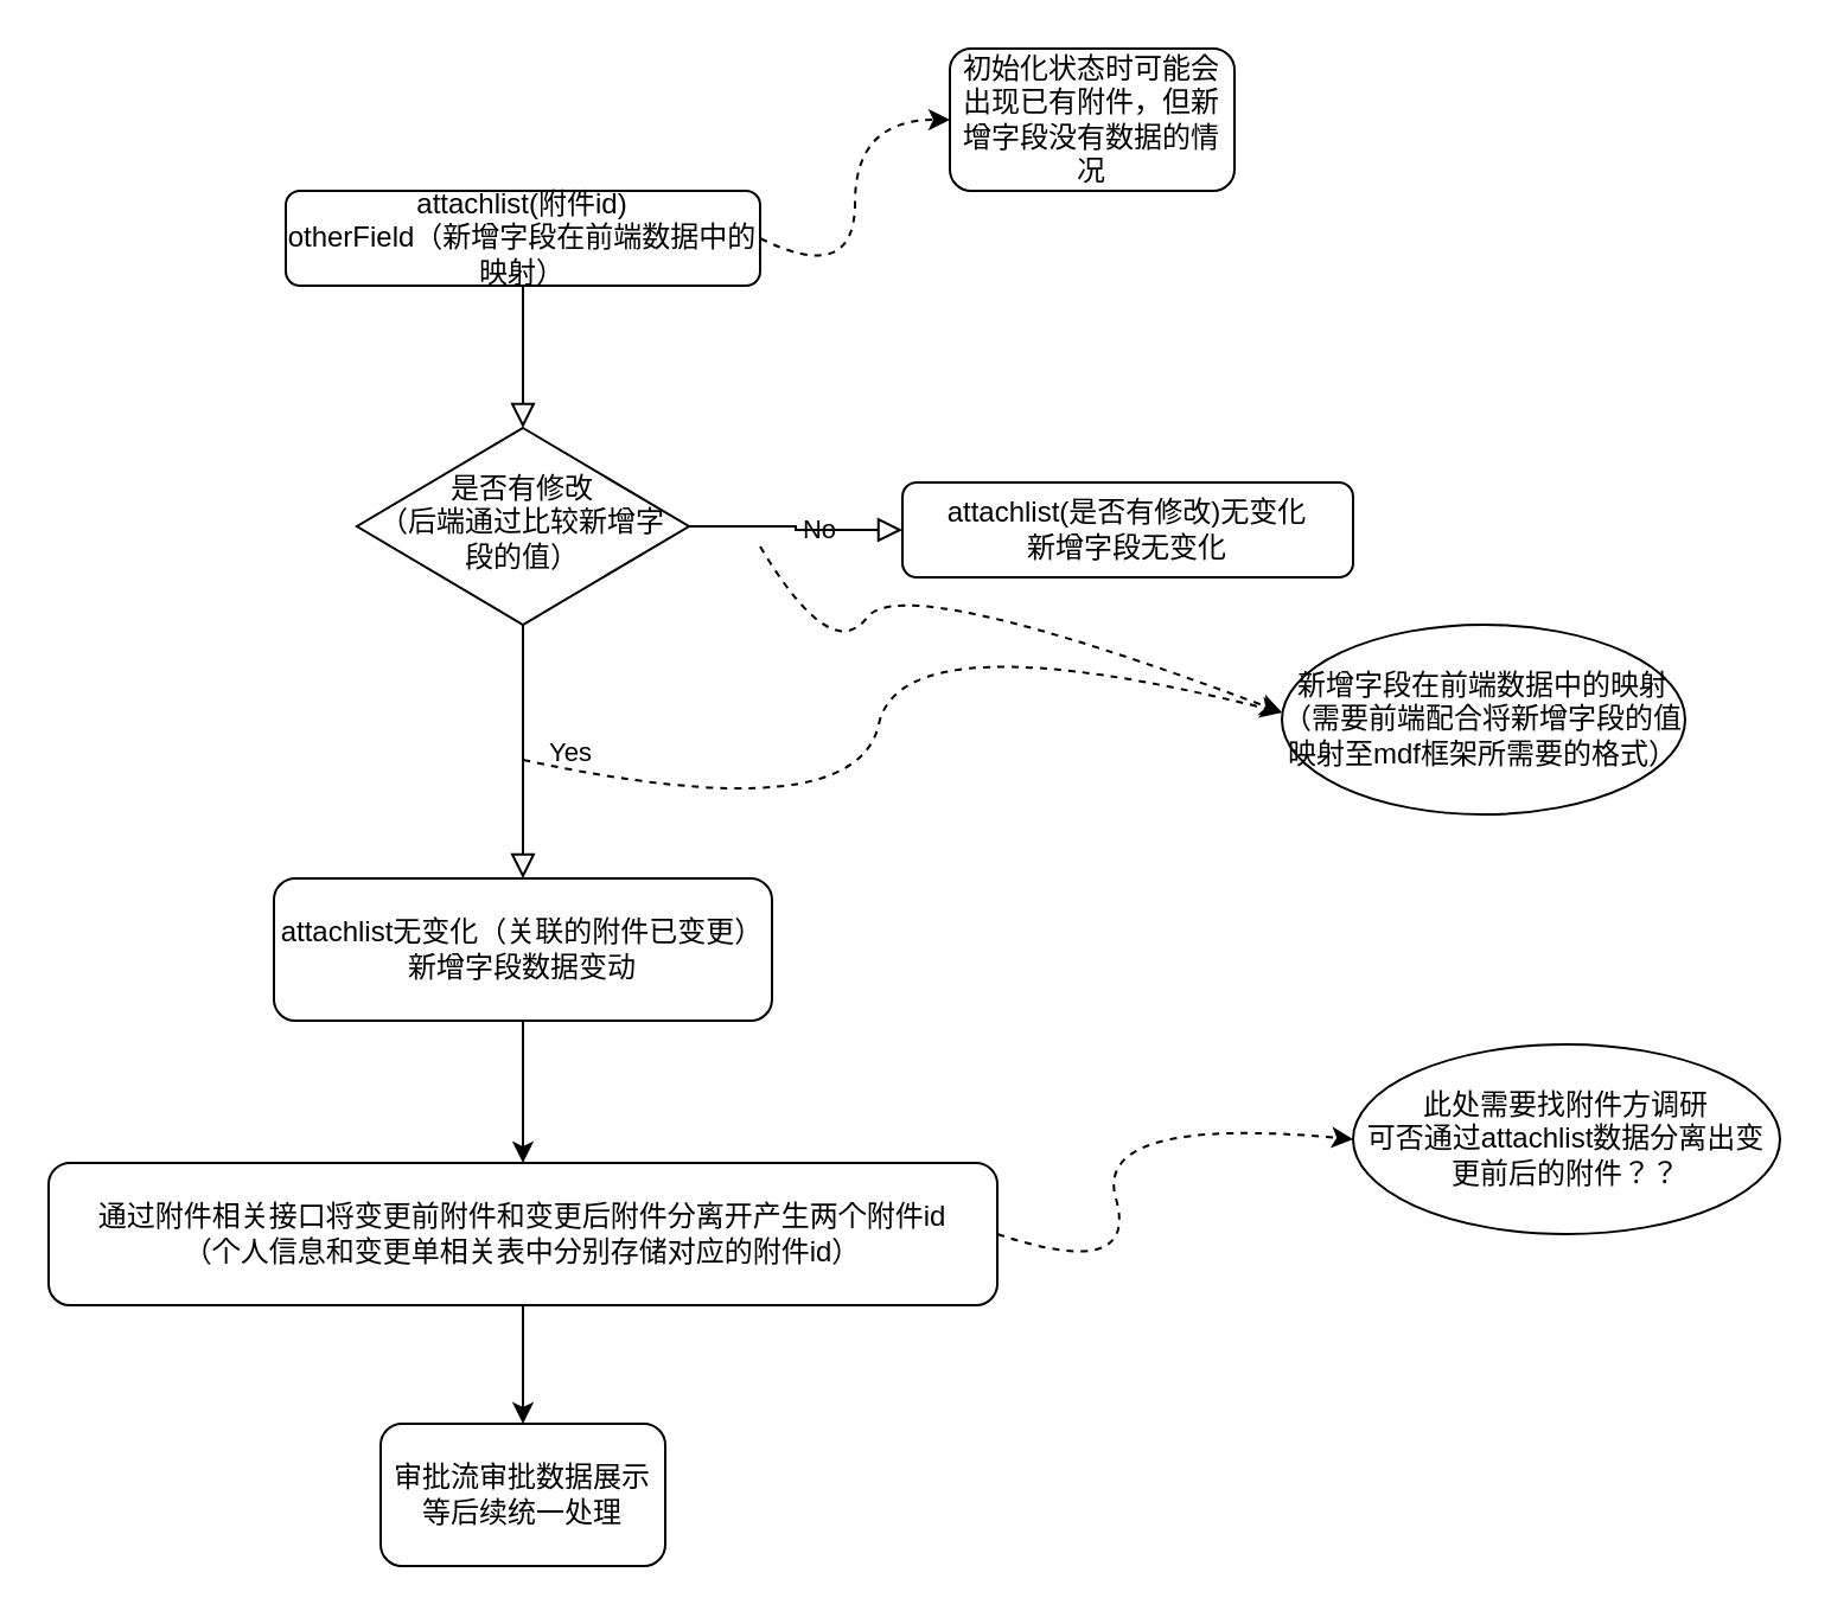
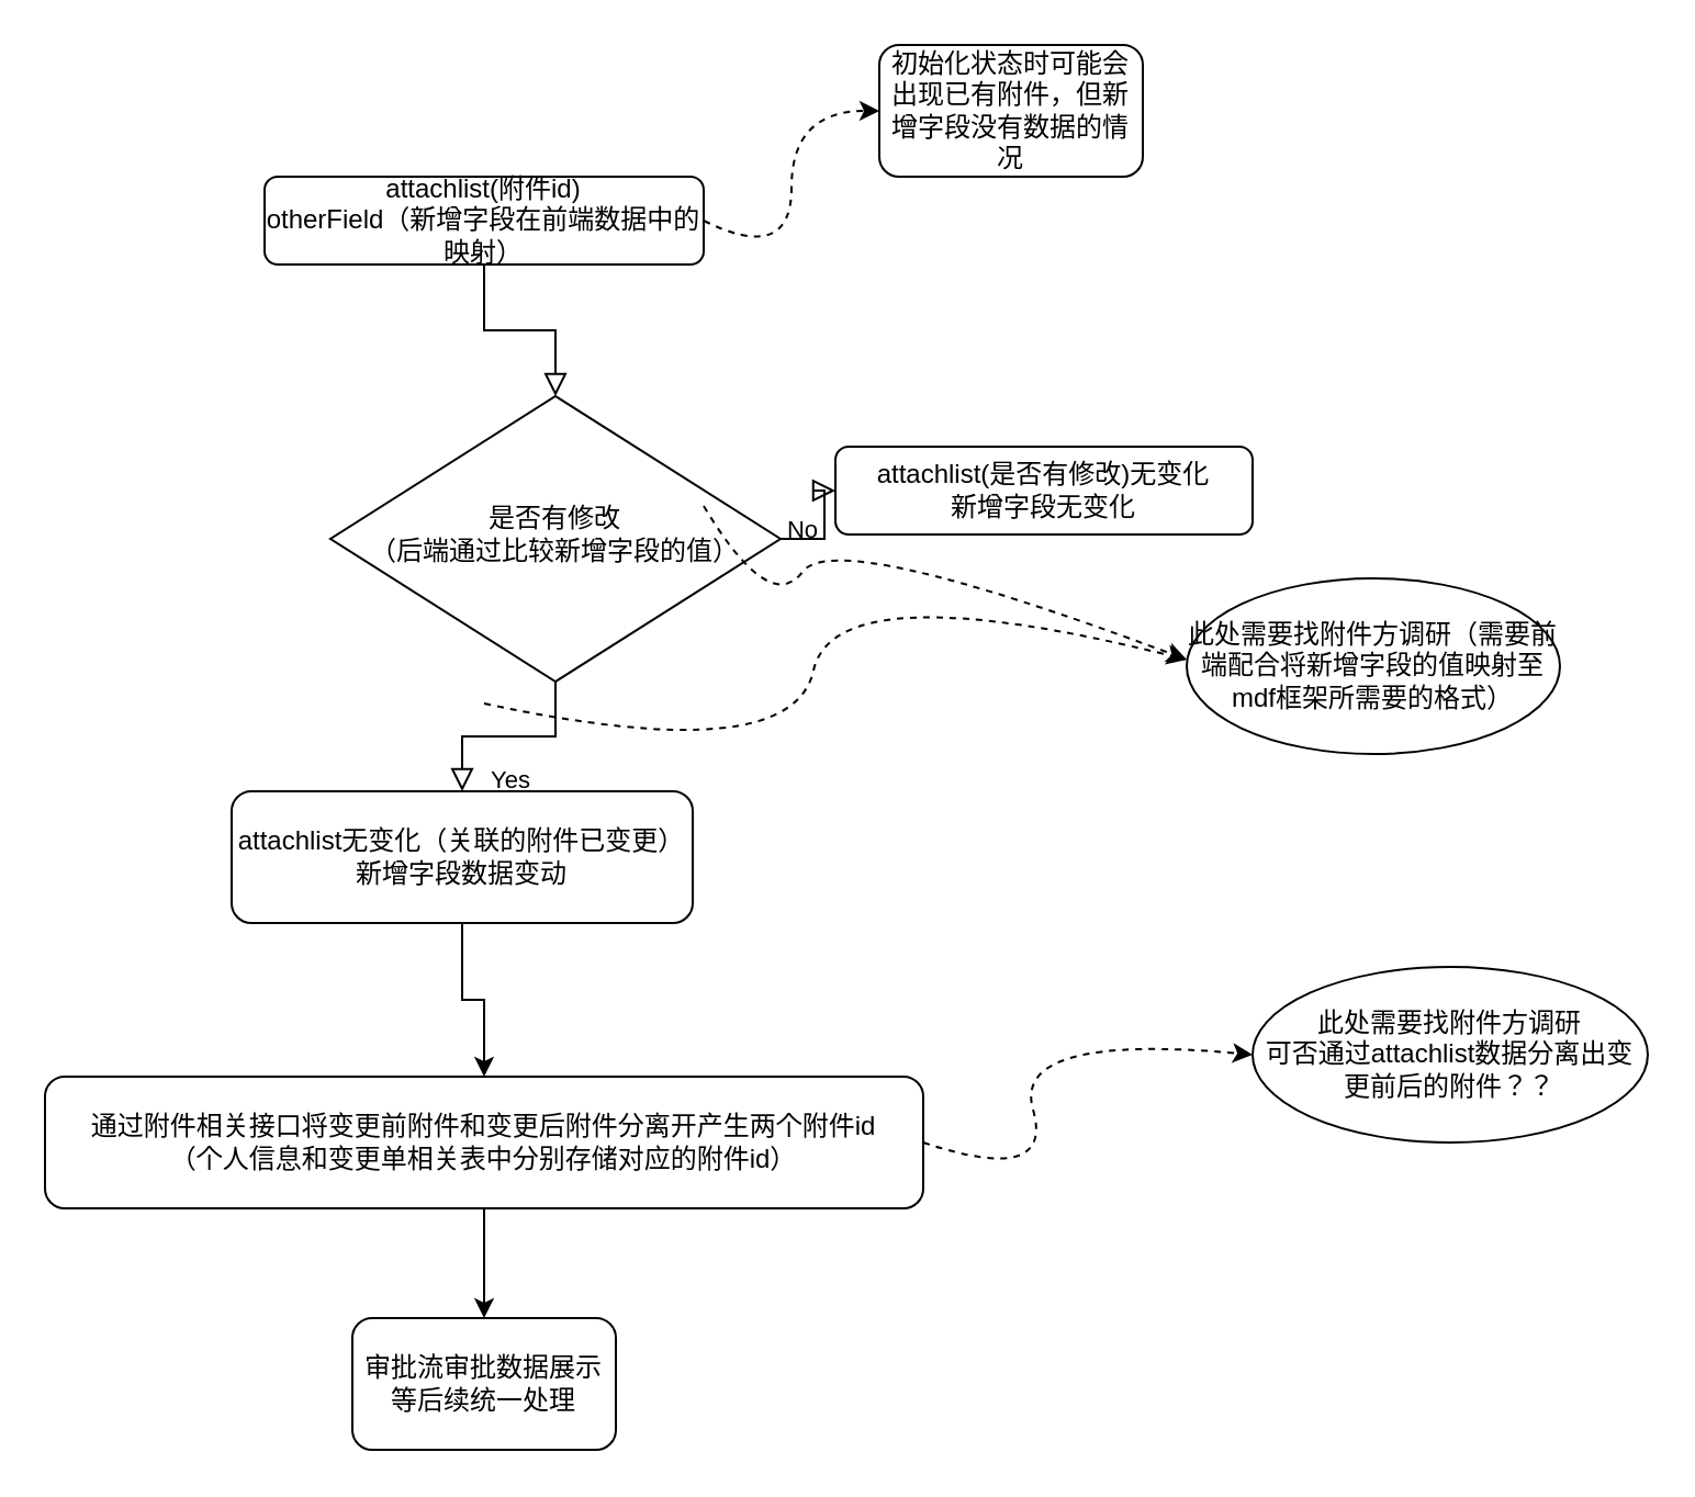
- <mxCell id="6" value="是否有修改&lt;br&gt;（后端通过比较新增字段的值）" style="rhombus;whiteSpace=wrap;html=1;shadow=0;fontFamily=Helvetica;fontSize=12;align=center;strokeWidth=1;spacing=6;spacingTop=-4;" parent="1" vertex="1"><mxGeometry x="150" y="180" width="140" height="83" as="geometry" /></mxCell>
+ <mxCell id="6" value="是否有修改&lt;br&gt;（后端通过比较新增字段的值）" style="rhombus;whiteSpace=wrap;html=1;shadow=0;fontFamily=Helvetica;fontSize=12;align=center;strokeWidth=1;spacing=6;spacingTop=-4;" parent="1" vertex="1"><mxGeometry x="150" y="180" width="205" height="130" as="geometry" /></mxCell>
- <mxCell id="14" value="新增字段在前端数据中的映射（需要前端配合将新增字段的值映射至mdf框架所需要的格式）" style="ellipse;whiteSpace=wrap;html=1;" vertex="1" parent="1"><mxGeometry x="540" y="263" width="170" height="80" as="geometry" /></mxCell>
+ <mxCell id="14" value="此处需要找附件方调研（需要前端配合将新增字段的值映射至mdf框架所需要的格式）" style="ellipse;whiteSpace=wrap;html=1;" vertex="1" parent="1"><mxGeometry x="540" y="263" width="170" height="80" as="geometry" /></mxCell>
- <mxCell id="11" value="attachlist无变化（关联的附件已变更）&lt;br&gt;新增字段数据变动" style="rounded=1;whiteSpace=wrap;html=1;" vertex="1" parent="1"><mxGeometry x="115" y="370" width="210" height="60" as="geometry" /></mxCell>
+ <mxCell id="11" value="attachlist无变化（关联的附件已变更）&lt;br&gt;新增字段数据变动" style="rounded=1;whiteSpace=wrap;html=1;" vertex="1" parent="1"><mxGeometry x="105" y="360" width="210" height="60" as="geometry" /></mxCell>
